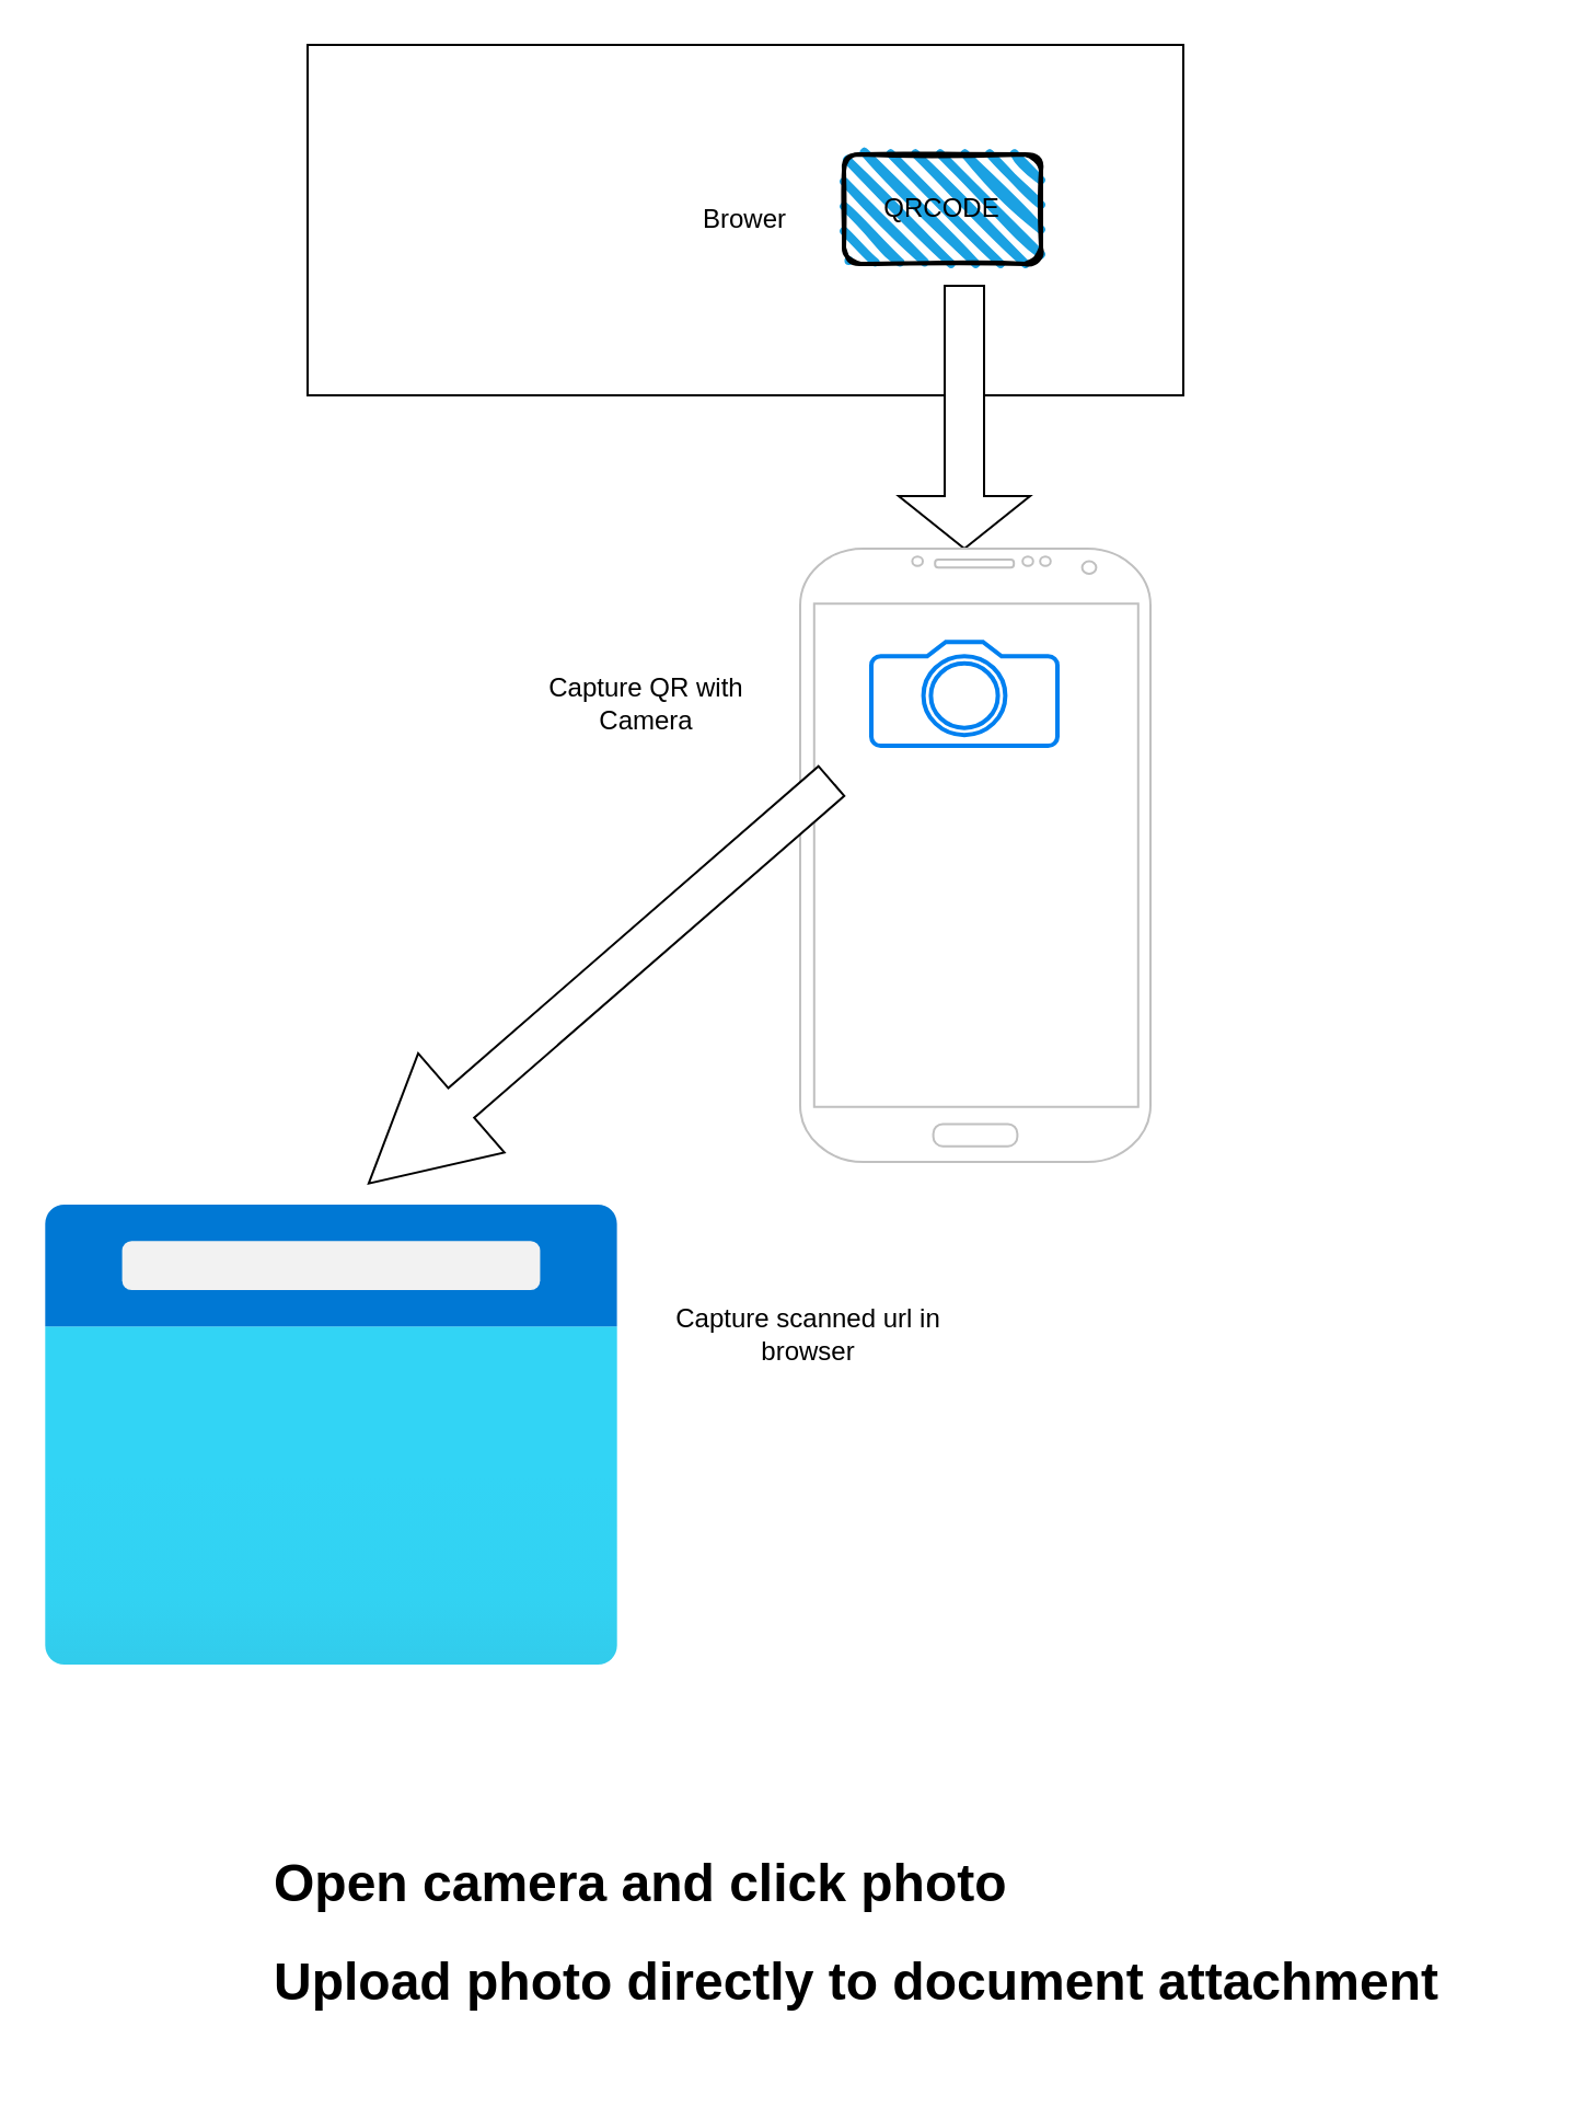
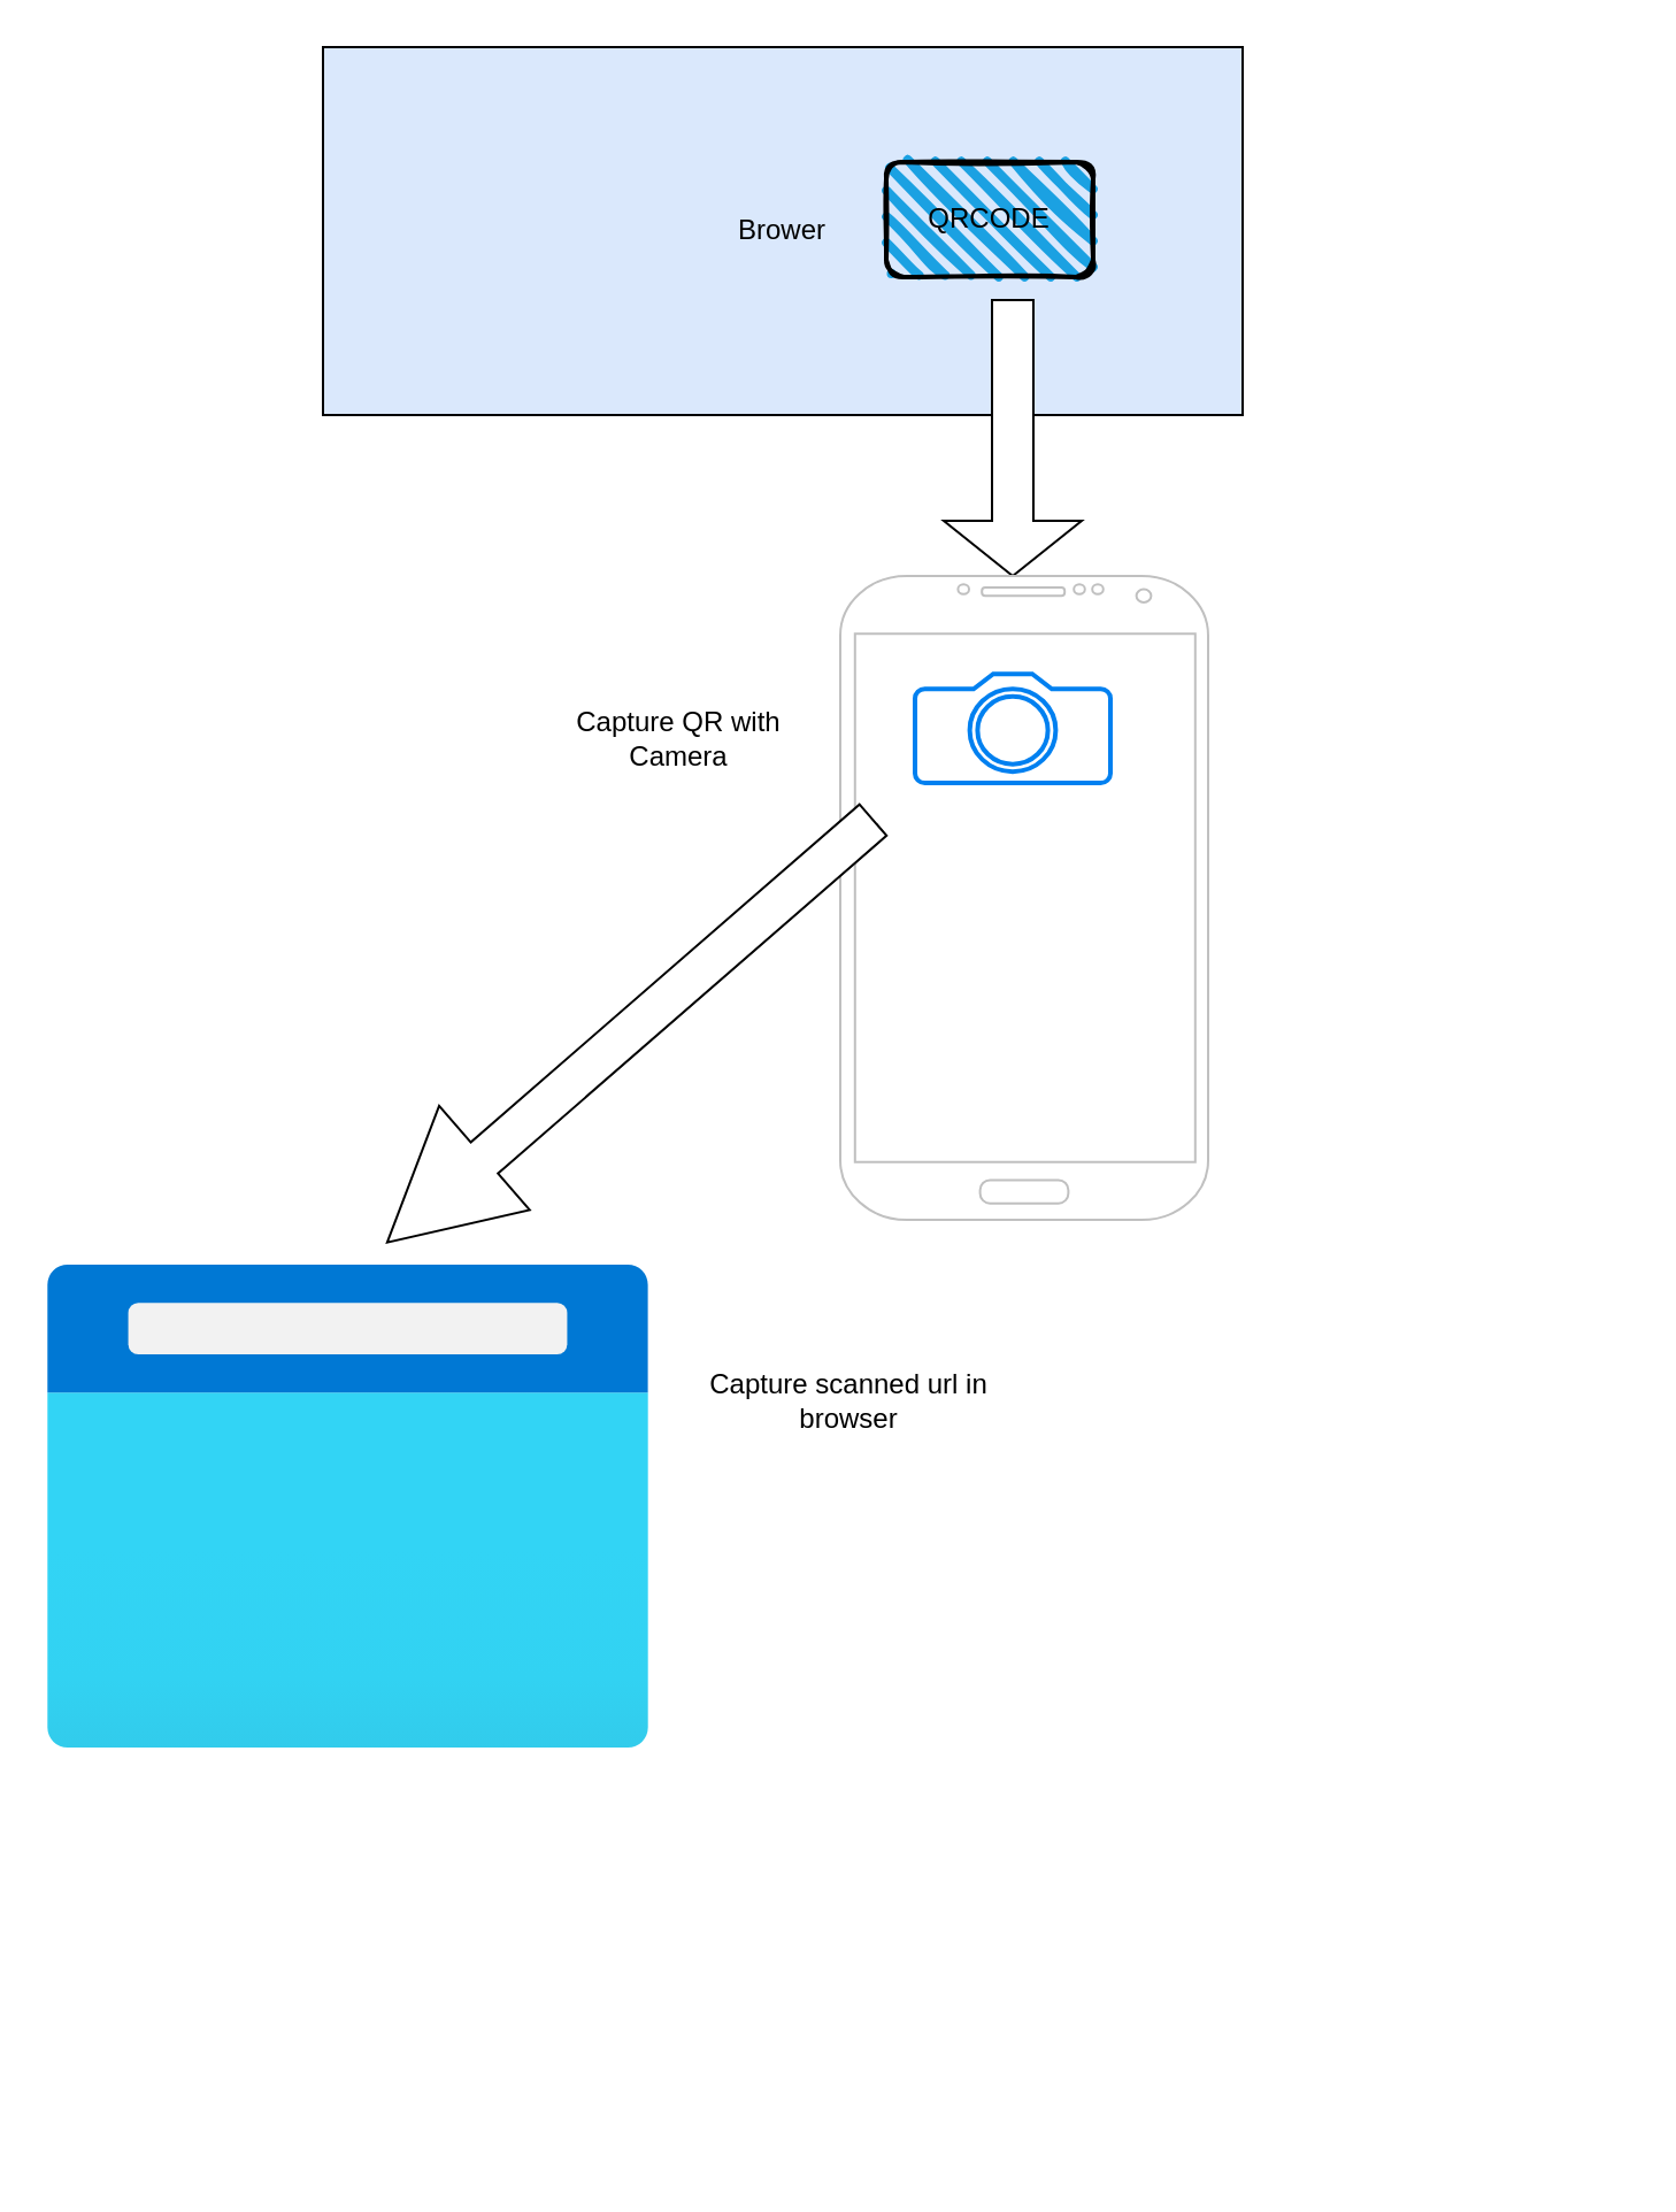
- <mxCell id="2" value="Brower&lt;br&gt;" style="rounded=0;whiteSpace=wrap;html=1;" vertex="1" parent="1"><mxGeometry x="140" y="20" width="400" height="160" as="geometry" /></mxCell>
+ <mxCell id="2" value="Brower&lt;br&gt;" style="rounded=0;whiteSpace=wrap;html=1;fillColor=#dae8fc;" vertex="1" parent="1"><mxGeometry x="140" y="20" width="400" height="160" as="geometry" /></mxCell>
- <mxCell id="11" value="&lt;h1&gt;Open camera and click photo&lt;/h1&gt;&lt;div&gt;&lt;h1&gt;Upload photo directly to document attachment&lt;/h1&gt;&lt;/div&gt;&lt;p&gt;&lt;br&gt;&lt;/p&gt;" style="text;html=1;strokeColor=none;fillColor=none;spacing=5;spacingTop=-20;whiteSpace=wrap;overflow=hidden;rounded=0;" vertex="1" parent="1"><mxGeometry x="120" y="840" width="586.41" height="100" as="geometry" /></mxCell>
